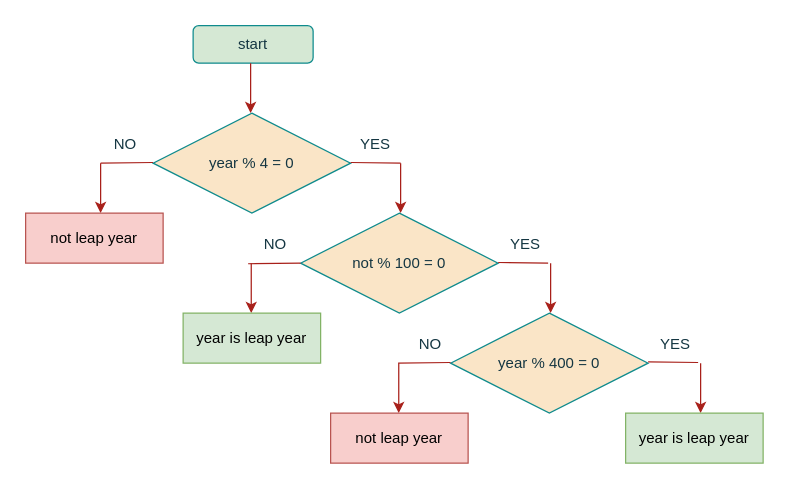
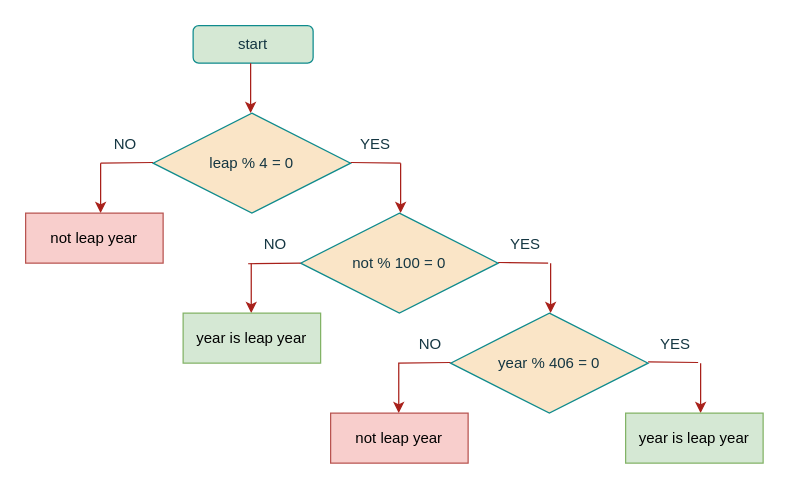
- <mxCell id="4" value="year % 4 = 0" style="rhombus;whiteSpace=wrap;html=1;strokeColor=#0F8B8D;fontColor=#143642;fillColor=#FAE5C7;" vertex="1" parent="1"><mxGeometry x="122" y="90" width="158" height="80" as="geometry" /></mxCell>
+ <mxCell id="4" value="leap % 4 = 0" style="rhombus;whiteSpace=wrap;html=1;strokeColor=#0F8B8D;fontColor=#143642;fillColor=#FAE5C7;" vertex="1" parent="1"><mxGeometry x="122" y="90" width="158" height="80" as="geometry" /></mxCell>
- <mxCell id="11" value="year % 400 = 0" style="rhombus;whiteSpace=wrap;html=1;strokeColor=#0F8B8D;fontColor=#143642;fillColor=#FAE5C7;" vertex="1" parent="1"><mxGeometry x="360" y="250" width="158" height="80" as="geometry" /></mxCell>
+ <mxCell id="11" value="year % 406 = 0" style="rhombus;whiteSpace=wrap;html=1;strokeColor=#0F8B8D;fontColor=#143642;fillColor=#FAE5C7;" vertex="1" parent="1"><mxGeometry x="360" y="250" width="158" height="80" as="geometry" /></mxCell>
